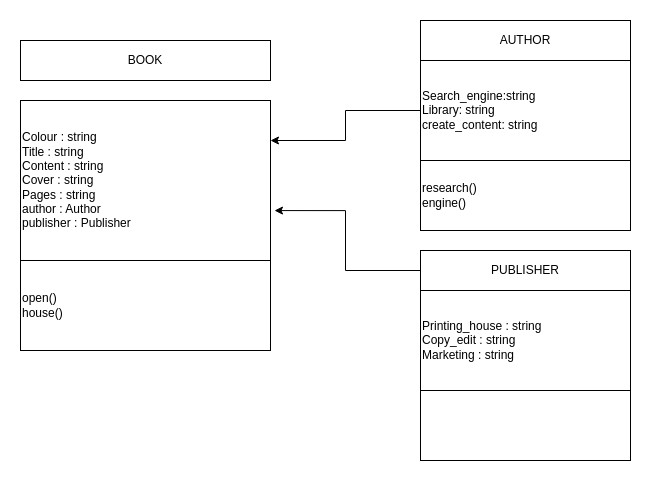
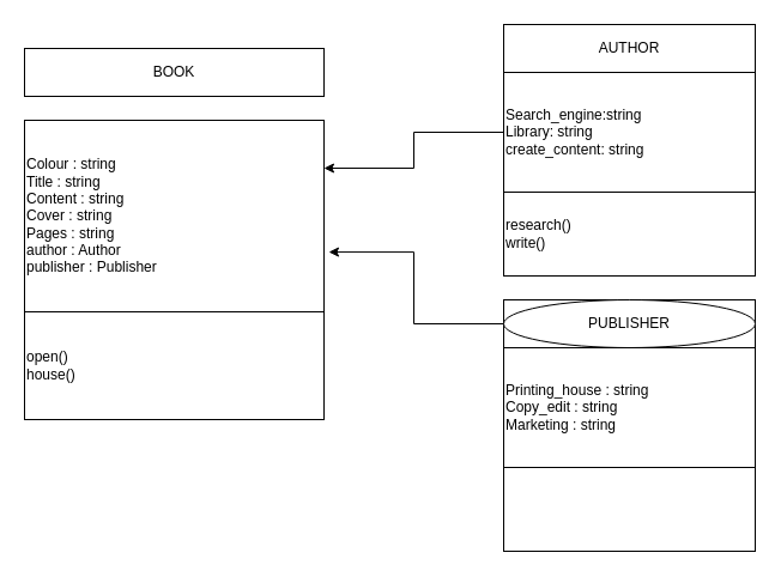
- <mxCell id="11" value="research()&lt;br&gt;engine()" style="rounded=0;whiteSpace=wrap;html=1;align=left;" vertex="1" parent="1"><mxGeometry x="420" y="160" width="210" height="70" as="geometry" /></mxCell>
+ <mxCell id="11" value="research()&lt;br&gt;write()" style="rounded=0;whiteSpace=wrap;html=1;align=left;" vertex="1" parent="1"><mxGeometry x="420" y="160" width="210" height="70" as="geometry" /></mxCell>
- <mxCell id="13" value="PUBLISHER" style="rounded=0;whiteSpace=wrap;html=1;" vertex="1" parent="1"><mxGeometry x="420" y="250" width="210" height="40" as="geometry" /></mxCell>
+ <mxCell id="13" value="PUBLISHER" style="ellipse;whiteSpace=wrap;html=1;" vertex="1" parent="1"><mxGeometry x="420" y="250" width="210" height="40" as="geometry" /></mxCell>
